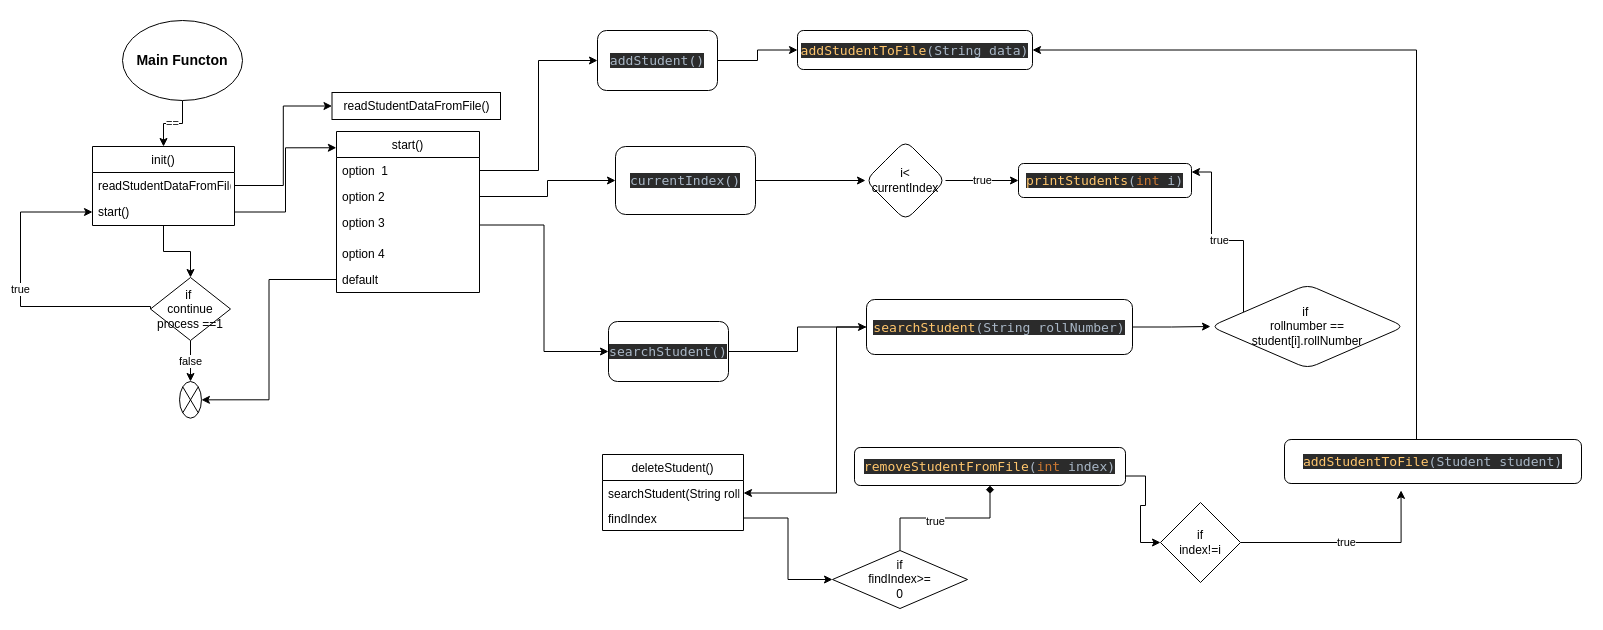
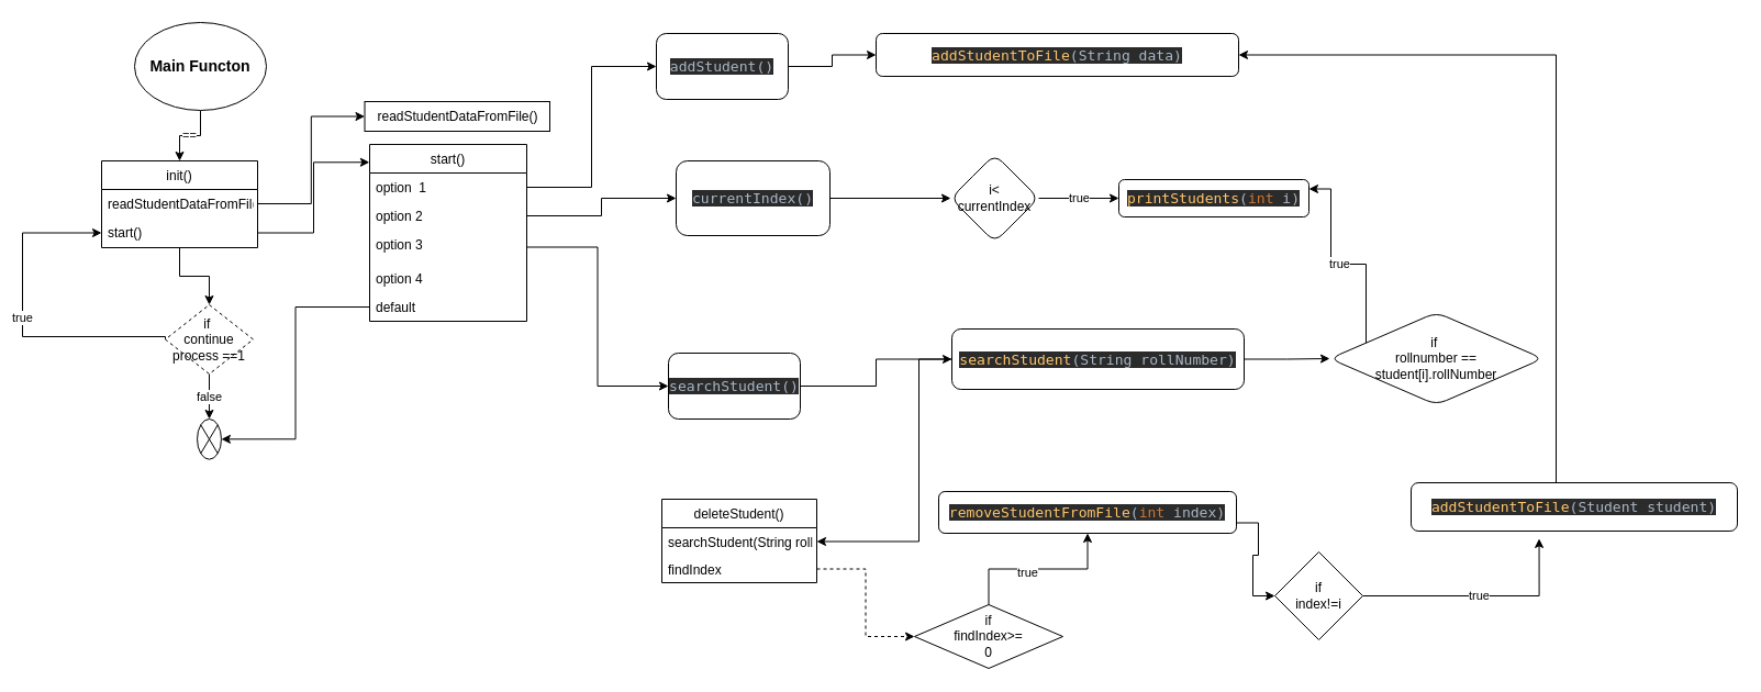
- <mxCell id="31" value="&lt;pre style=&quot;background-color: #2b2b2b ; color: #a9b7c6 ; font-family: &amp;#34;jetbrains mono&amp;#34; , monospace ; font-size: 9.8pt&quot;&gt;&lt;span style=&quot;color: #ffc66d&quot;&gt;addStudentToFile&lt;/span&gt;(String data)&lt;/pre&gt;" style="whiteSpace=wrap;html=1;rounded=1;" vertex="1" parent="1"><mxGeometry x="797" y="30" width="235" height="39" as="geometry" /></mxCell>
+ <mxCell id="31" value="&lt;pre style=&quot;background-color: #2b2b2b ; color: #a9b7c6 ; font-family: &amp;#34;jetbrains mono&amp;#34; , monospace ; font-size: 9.8pt&quot;&gt;&lt;span style=&quot;color: #ffc66d&quot;&gt;addStudentToFile&lt;/span&gt;(String data)&lt;/pre&gt;" style="whiteSpace=wrap;html=1;rounded=1;" vertex="1" parent="1"><mxGeometry x="797" y="30" width="330" height="39" as="geometry" /></mxCell>
- <mxCell id="17" value="if&amp;nbsp;&lt;br&gt;continue process ==1" style="rhombus;whiteSpace=wrap;html=1;" vertex="1" parent="1"><mxGeometry x="150" y="277" width="80" height="63" as="geometry" /></mxCell>
+ <mxCell id="17" value="if&amp;nbsp;&lt;br&gt;continue process ==1" style="rhombus;whiteSpace=wrap;html=1;dashed=1;" vertex="1" parent="1"><mxGeometry x="150" y="277" width="80" height="63" as="geometry" /></mxCell>
- <mxCell id="45" style="edgeStyle=orthogonalEdgeStyle;rounded=0;orthogonalLoop=1;jettySize=auto;html=1;entryX=0.5;entryY=1;entryDx=0;entryDy=0;endArrow=diamond;" edge="1" parent="1" source="47" target="37"><mxGeometry relative="1" as="geometry" /></mxCell>
+ <mxCell id="45" style="edgeStyle=orthogonalEdgeStyle;rounded=0;orthogonalLoop=1;jettySize=auto;html=1;entryX=0.5;entryY=1;entryDx=0;entryDy=0;" edge="1" parent="1" source="47" target="37"><mxGeometry relative="1" as="geometry" /></mxCell>
- <mxCell id="48" style="edgeStyle=orthogonalEdgeStyle;rounded=0;orthogonalLoop=1;jettySize=auto;html=1;entryX=0;entryY=0.5;entryDx=0;entryDy=0;" edge="1" parent="1" source="44" target="47"><mxGeometry relative="1" as="geometry" /></mxCell>
+ <mxCell id="48" style="edgeStyle=orthogonalEdgeStyle;rounded=0;orthogonalLoop=1;jettySize=auto;html=1;entryX=0;entryY=0.5;entryDx=0;entryDy=0;dashed=1;" edge="1" parent="1" source="44" target="47"><mxGeometry relative="1" as="geometry" /></mxCell>
